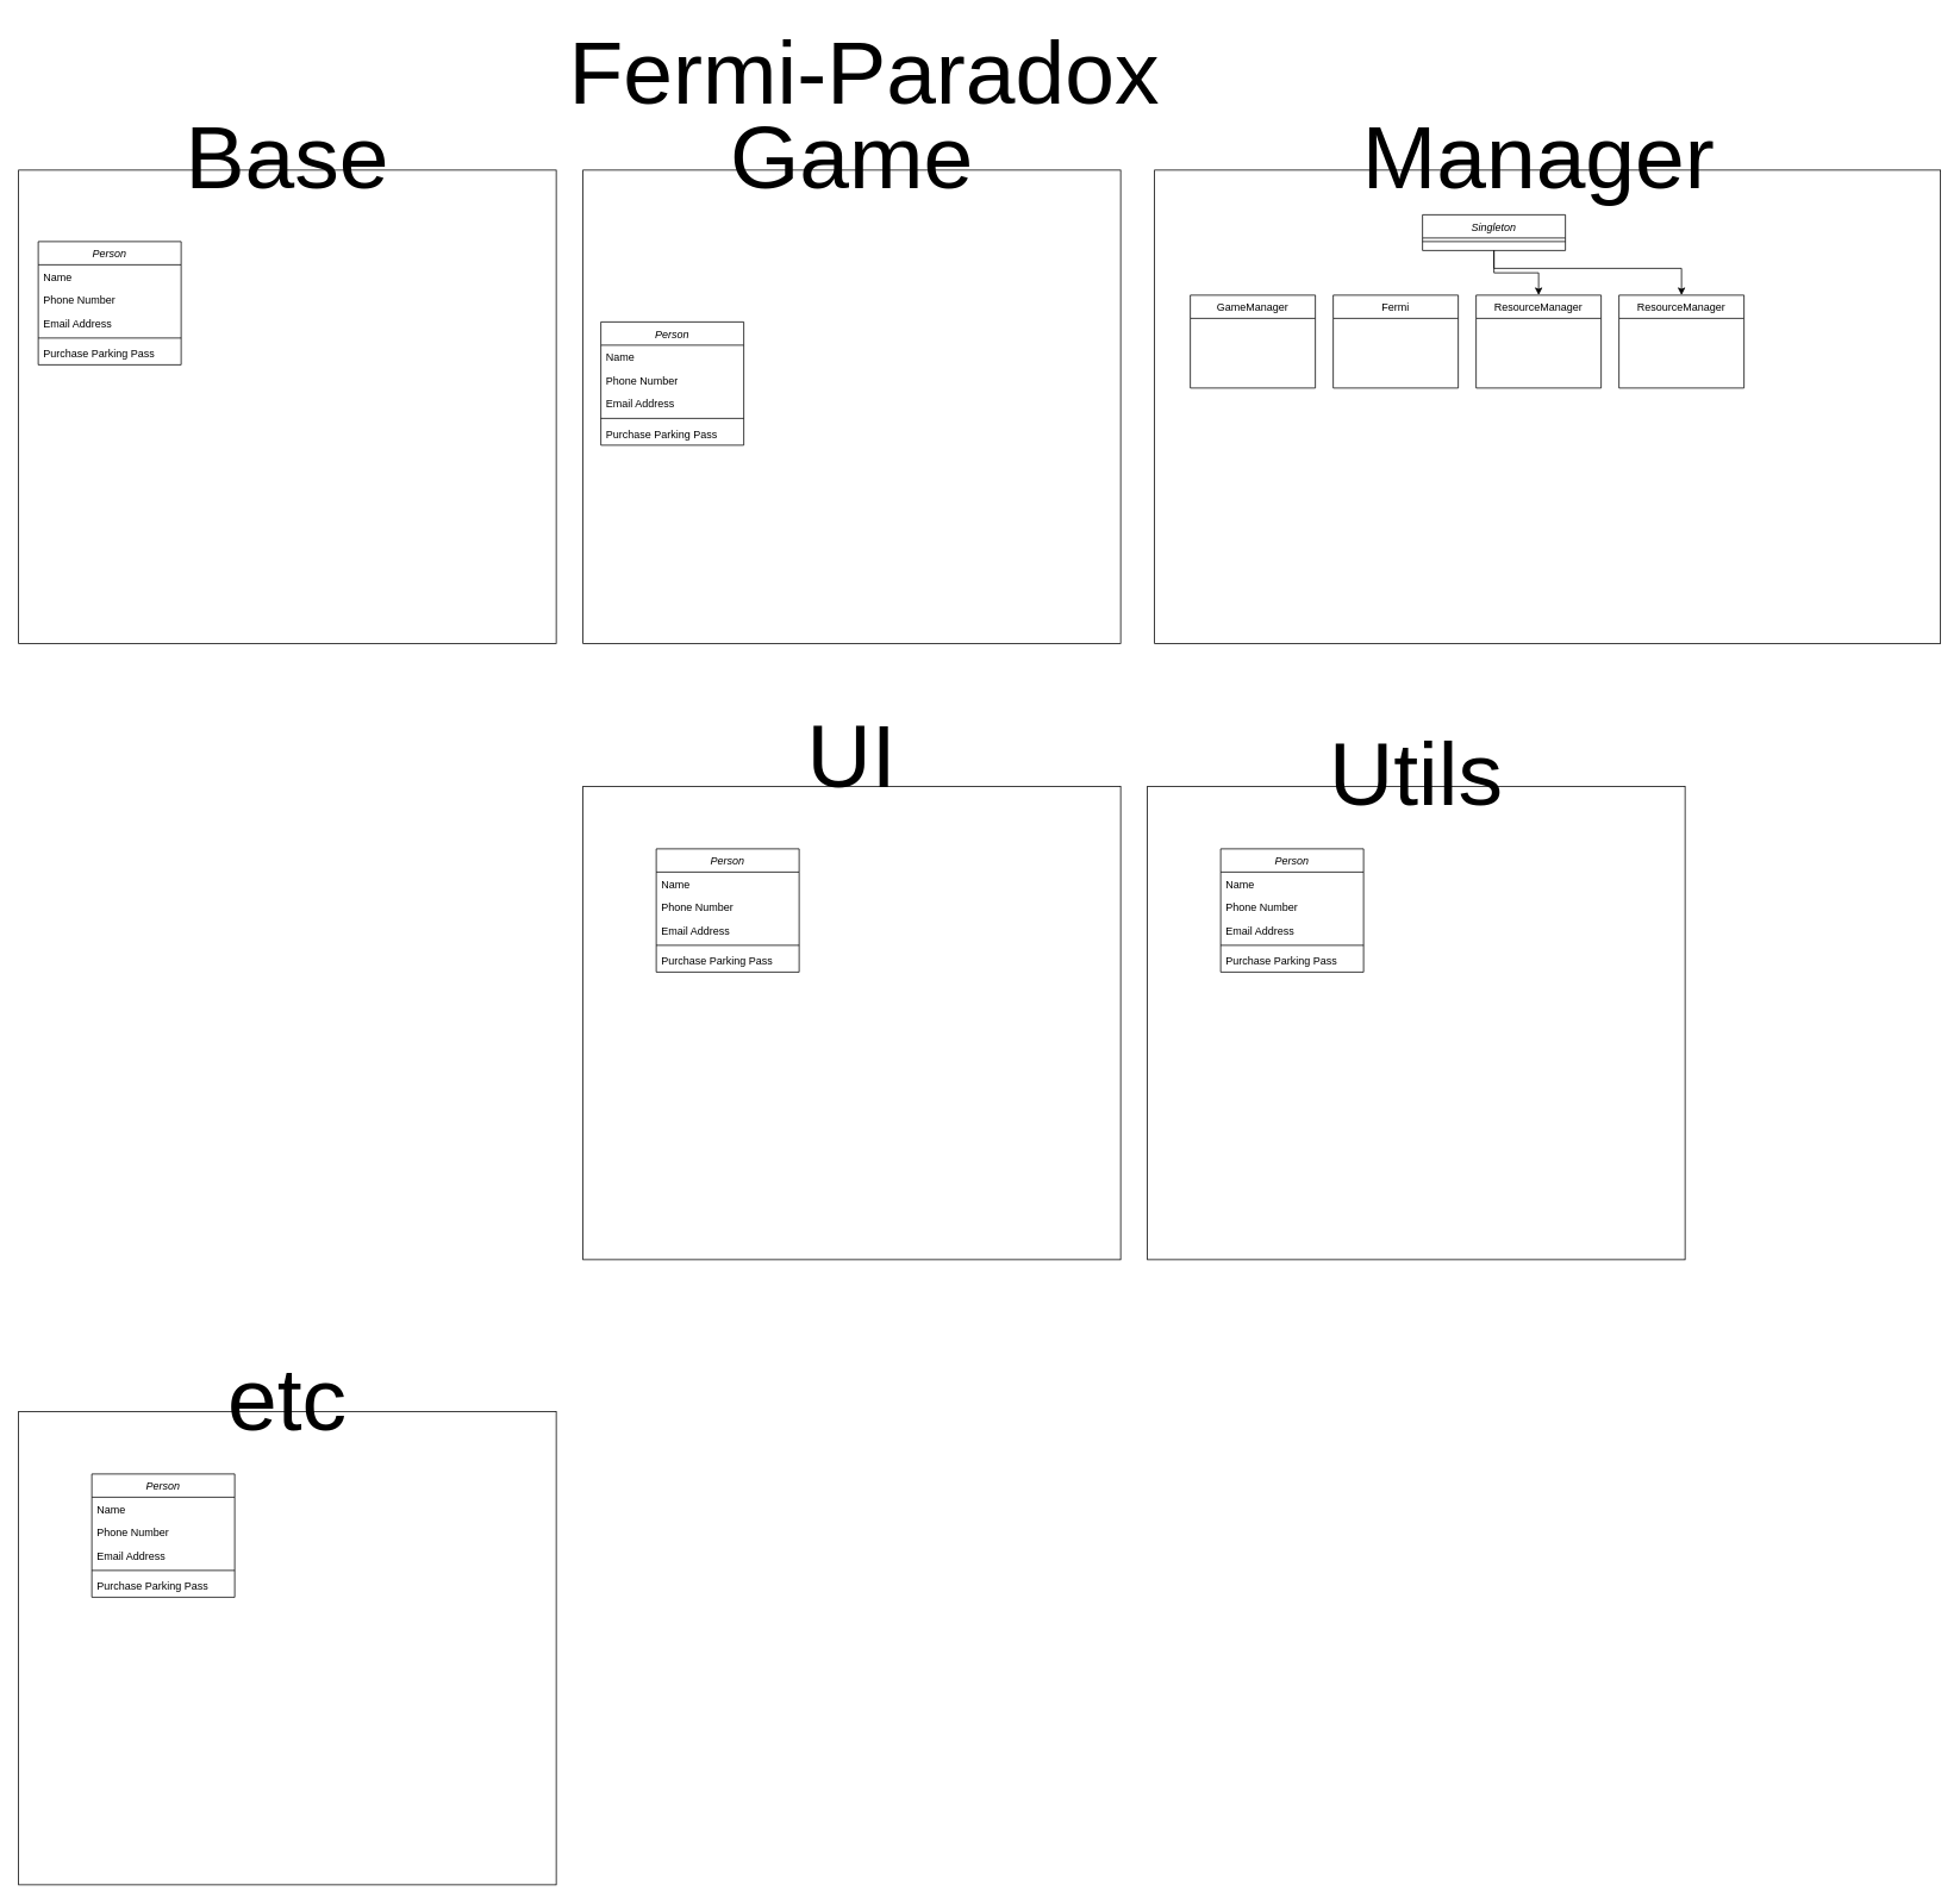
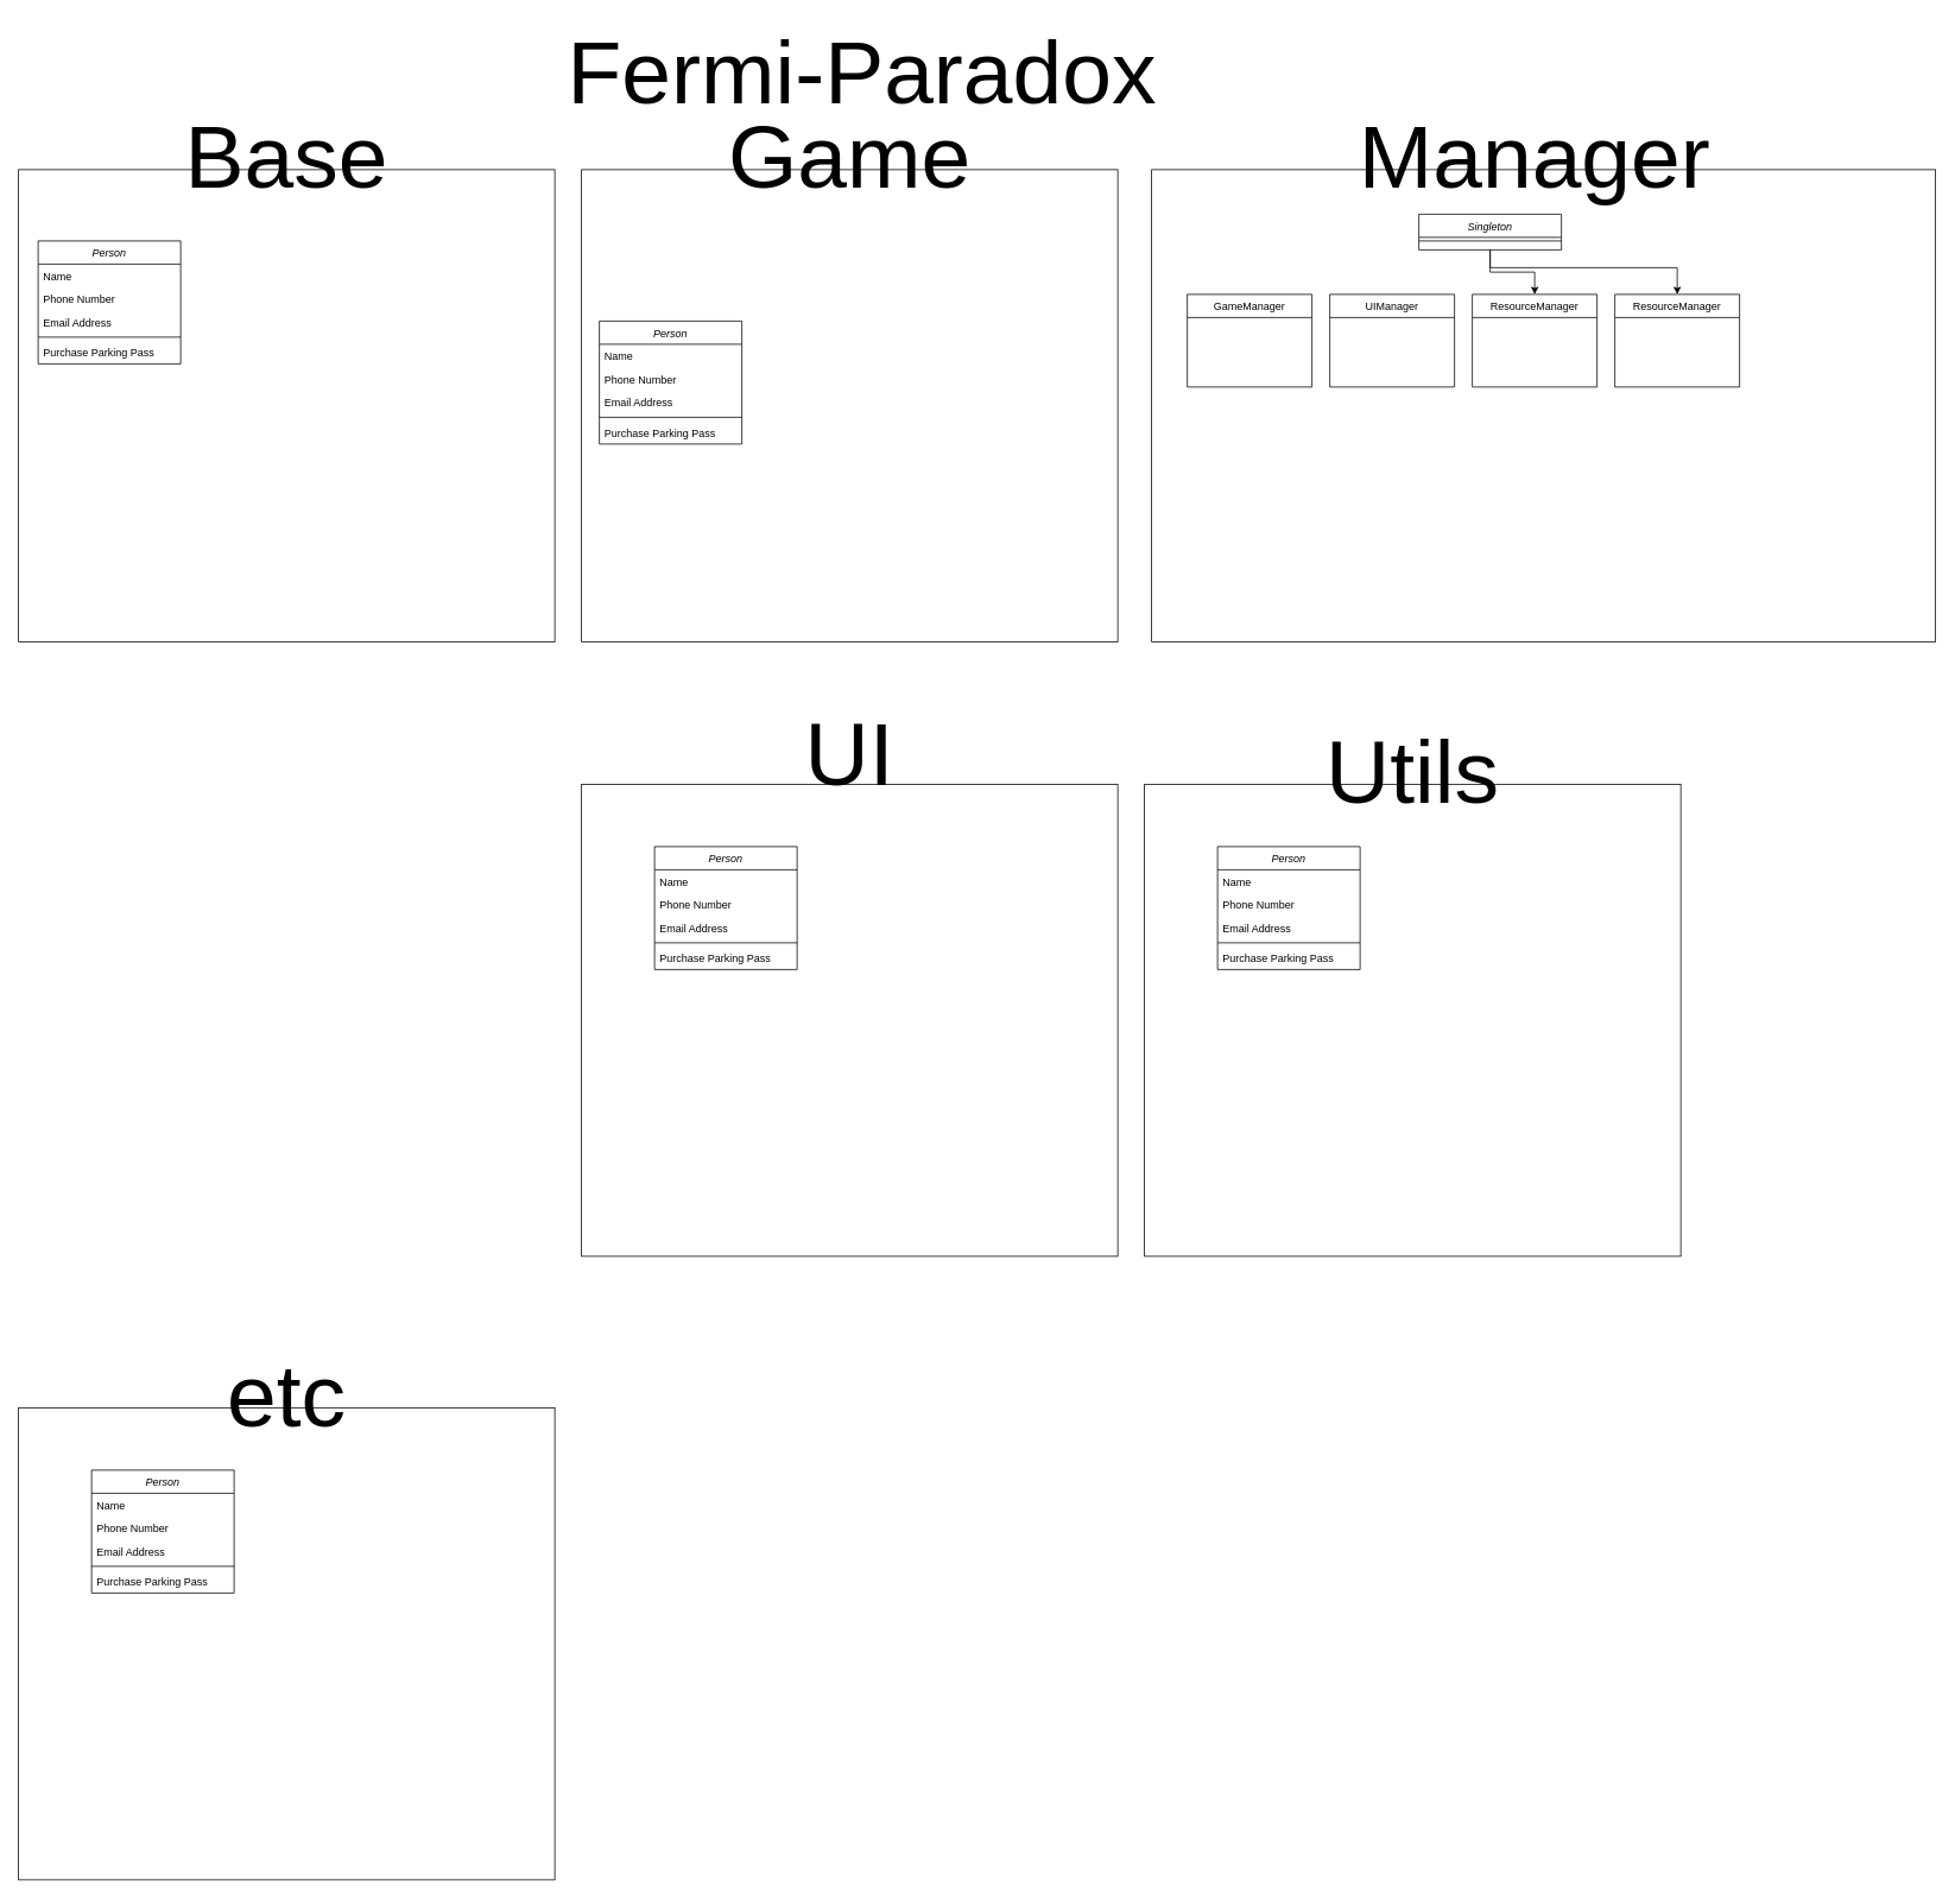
- <mxCell id="53" value="Fermi" style="swimlane;fontStyle=0;childLayout=stackLayout;horizontal=1;startSize=26;fillColor=none;horizontalStack=0;resizeParent=1;resizeParentMax=0;resizeLast=0;collapsible=1;marginBottom=0;fontSize=12;" vertex="1" parent="1"><mxGeometry x="1492" y="330" width="140" height="104" as="geometry" /></mxCell>
+ <mxCell id="53" value="UIManager" style="swimlane;fontStyle=0;childLayout=stackLayout;horizontal=1;startSize=26;fillColor=none;horizontalStack=0;resizeParent=1;resizeParentMax=0;resizeLast=0;collapsible=1;marginBottom=0;fontSize=12;" vertex="1" parent="1"><mxGeometry x="1492" y="330" width="140" height="104" as="geometry" /></mxCell>
